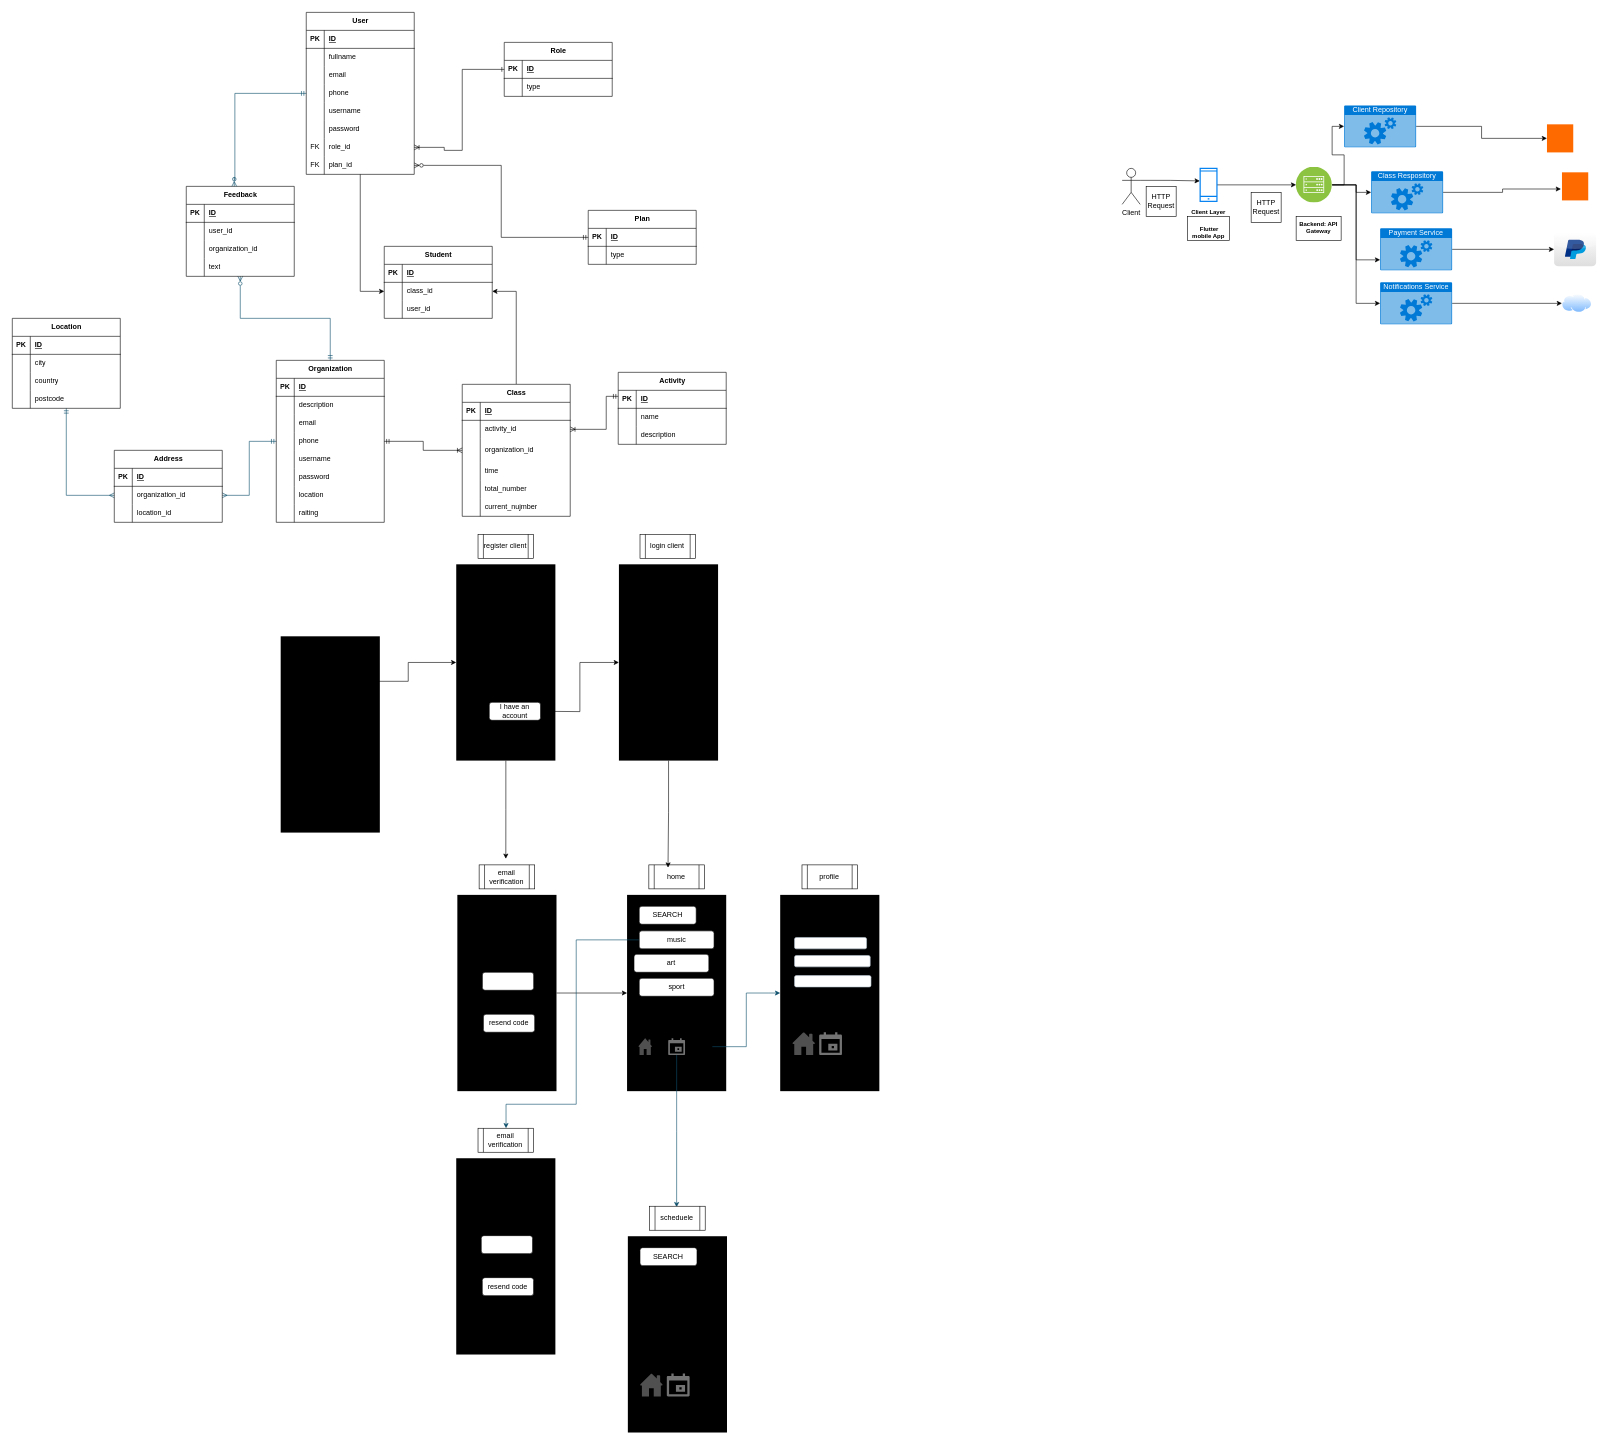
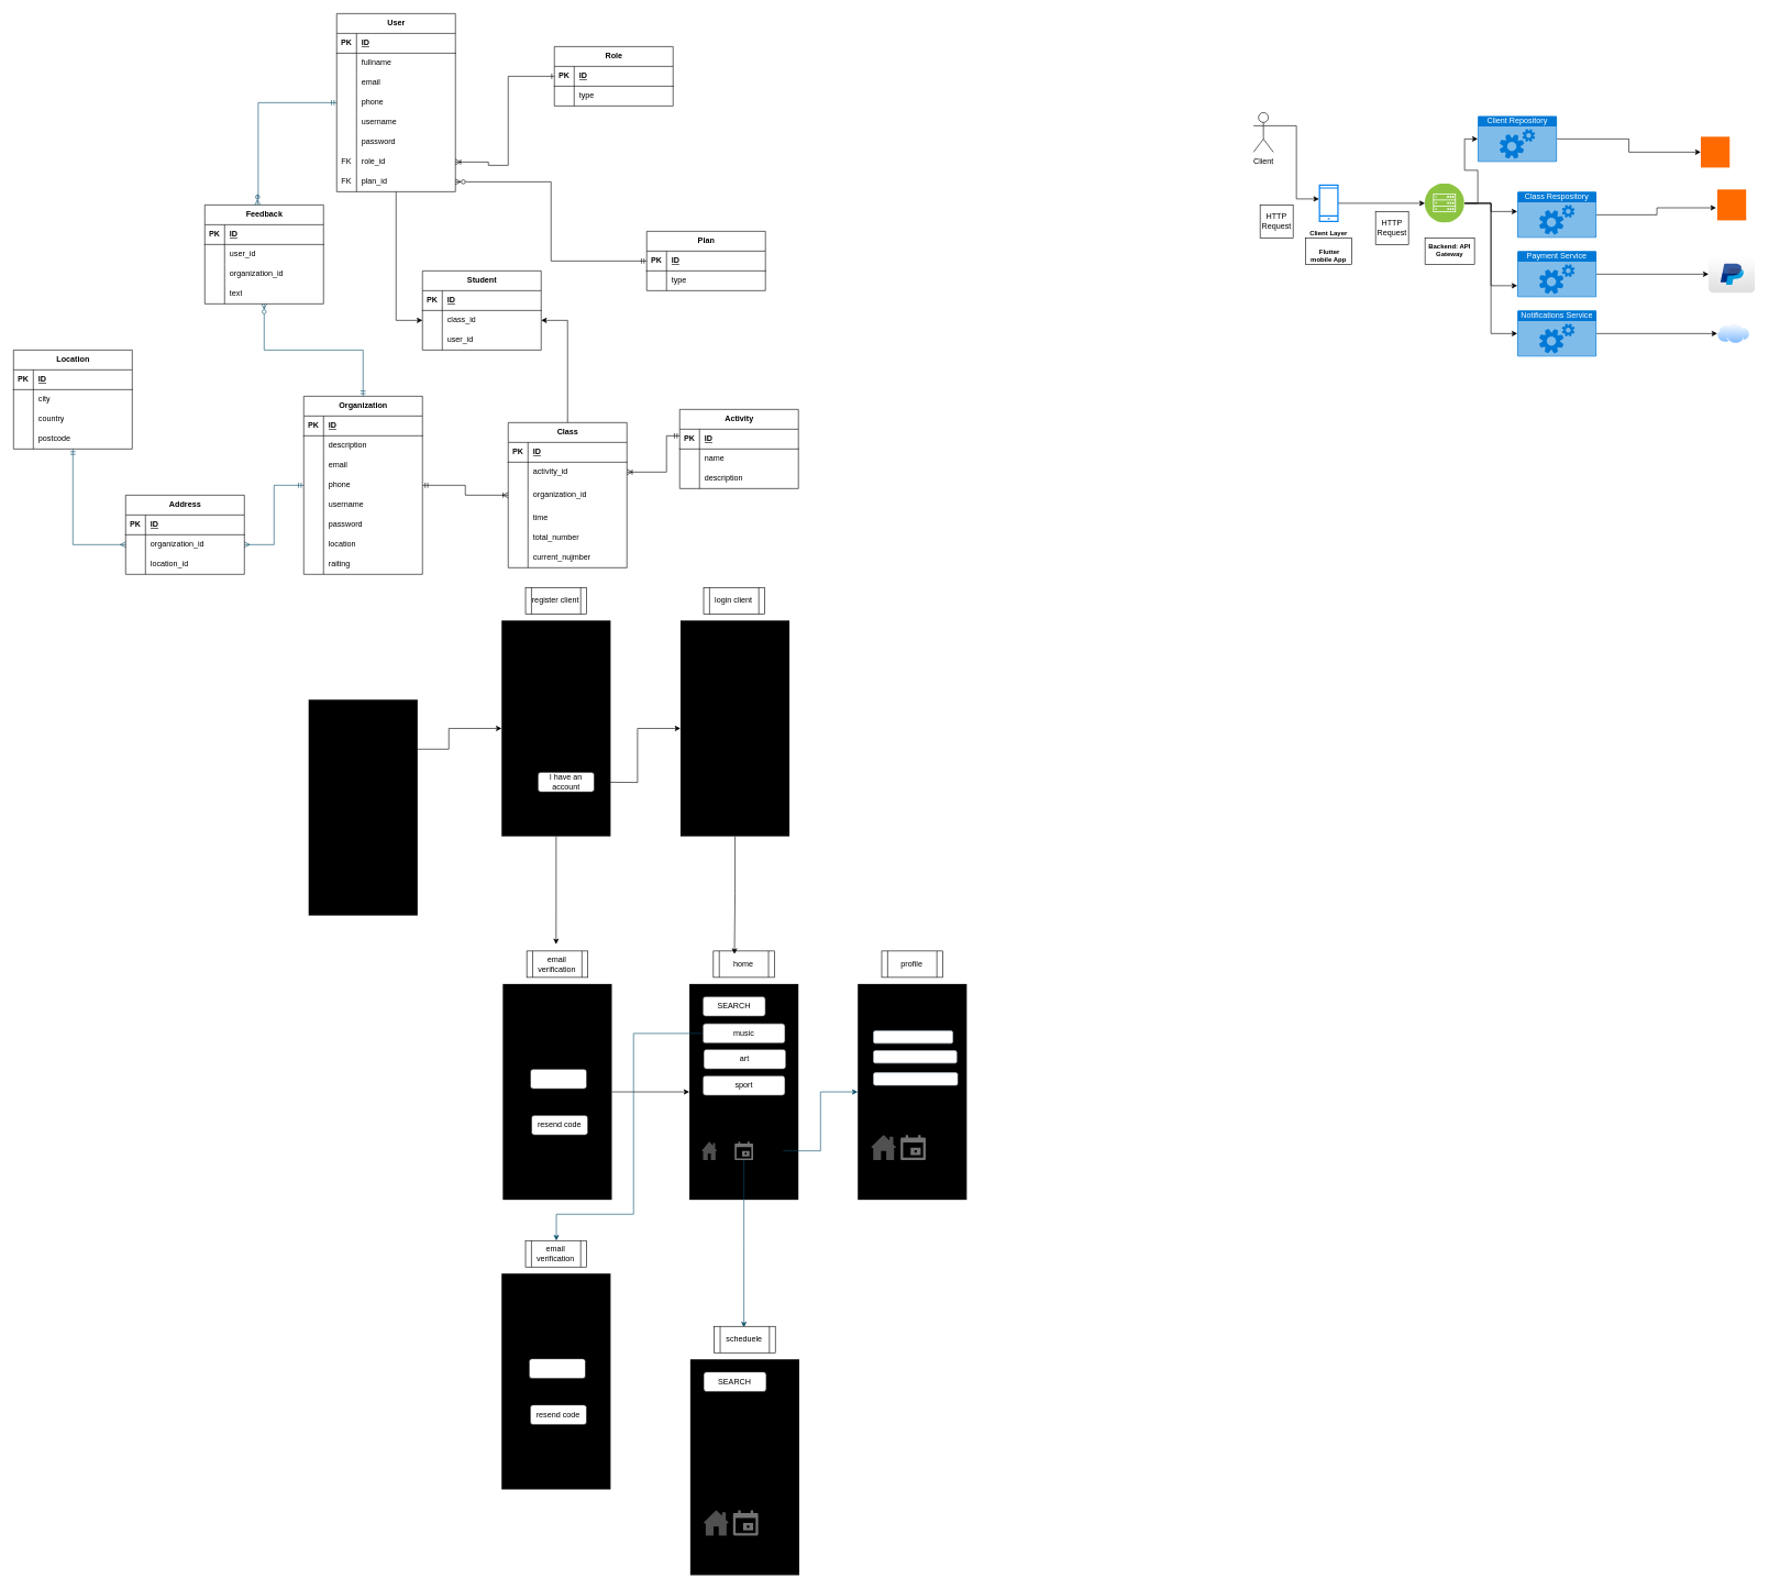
- <mxCell id="212" value="Client" style="shape=umlActor;verticalLabelPosition=bottom;verticalAlign=top;html=1;outlineConnect=0;" parent="1" vertex="1"><mxGeometry x="1870" y="280" width="30" height="60" as="geometry" /></mxCell>
+ <mxCell id="212" value="Client" style="shape=umlActor;verticalLabelPosition=bottom;verticalAlign=top;html=1;outlineConnect=0;" parent="1" vertex="1"><mxGeometry x="1900" y="170" width="30" height="60" as="geometry" /></mxCell>
- <mxCell id="223" value="Class Respository" style="html=1;whiteSpace=wrap;strokeColor=none;fillColor=#0079D6;labelPosition=center;verticalLabelPosition=middle;verticalAlign=top;align=center;fontSize=12;outlineConnect=0;spacingTop=-6;fontColor=#FFFFFF;sketch=0;shape=mxgraph.sitemap.services;" parent="1" vertex="1"><mxGeometry x="2285" y="285" width="120" height="70" as="geometry" /></mxCell>
+ <mxCell id="223" value="Class Respository" style="html=1;whiteSpace=wrap;strokeColor=none;fillColor=#0079D6;labelPosition=center;verticalLabelPosition=middle;verticalAlign=top;align=center;fontSize=12;outlineConnect=0;spacingTop=-6;fontColor=#FFFFFF;sketch=0;shape=mxgraph.sitemap.services;" parent="1" vertex="1"><mxGeometry x="2300" y="290" width="120" height="70" as="geometry" /></mxCell>
- <mxCell id="141" value="art" style="rounded=1;whiteSpace=wrap;html=1;" parent="1" vertex="1"><mxGeometry x="1056.31" y="1590" width="124.74" height="30" as="geometry" /></mxCell>
+ <mxCell id="141" value="art" style="rounded=1;whiteSpace=wrap;html=1;" parent="1" vertex="1"><mxGeometry x="1066.31" y="1590" width="124.74" height="30" as="geometry" /></mxCell>
